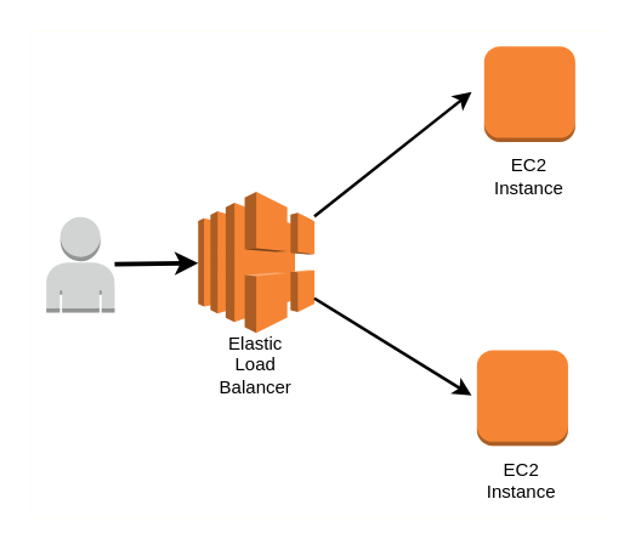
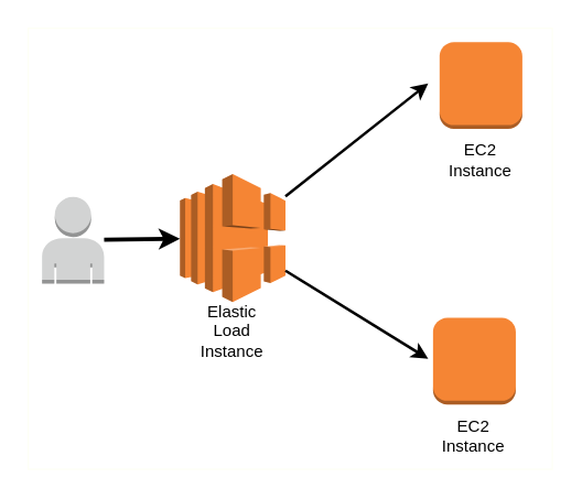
- <mxCell id="9" value="Elastic Load Balancer" style="text;html=1;strokeColor=none;fillColor=none;align=center;verticalAlign=middle;whiteSpace=wrap;rounded=0;" parent="1" vertex="1"><mxGeometry x="144.146" y="230" width="48.214" height="20" as="geometry" /></mxCell>
+ <mxCell id="9" value="Elastic Load Instance" style="text;html=1;strokeColor=none;fillColor=none;align=center;verticalAlign=middle;whiteSpace=wrap;rounded=0;" parent="1" vertex="1"><mxGeometry x="144.146" y="230" width="48.214" height="20" as="geometry" /></mxCell>
